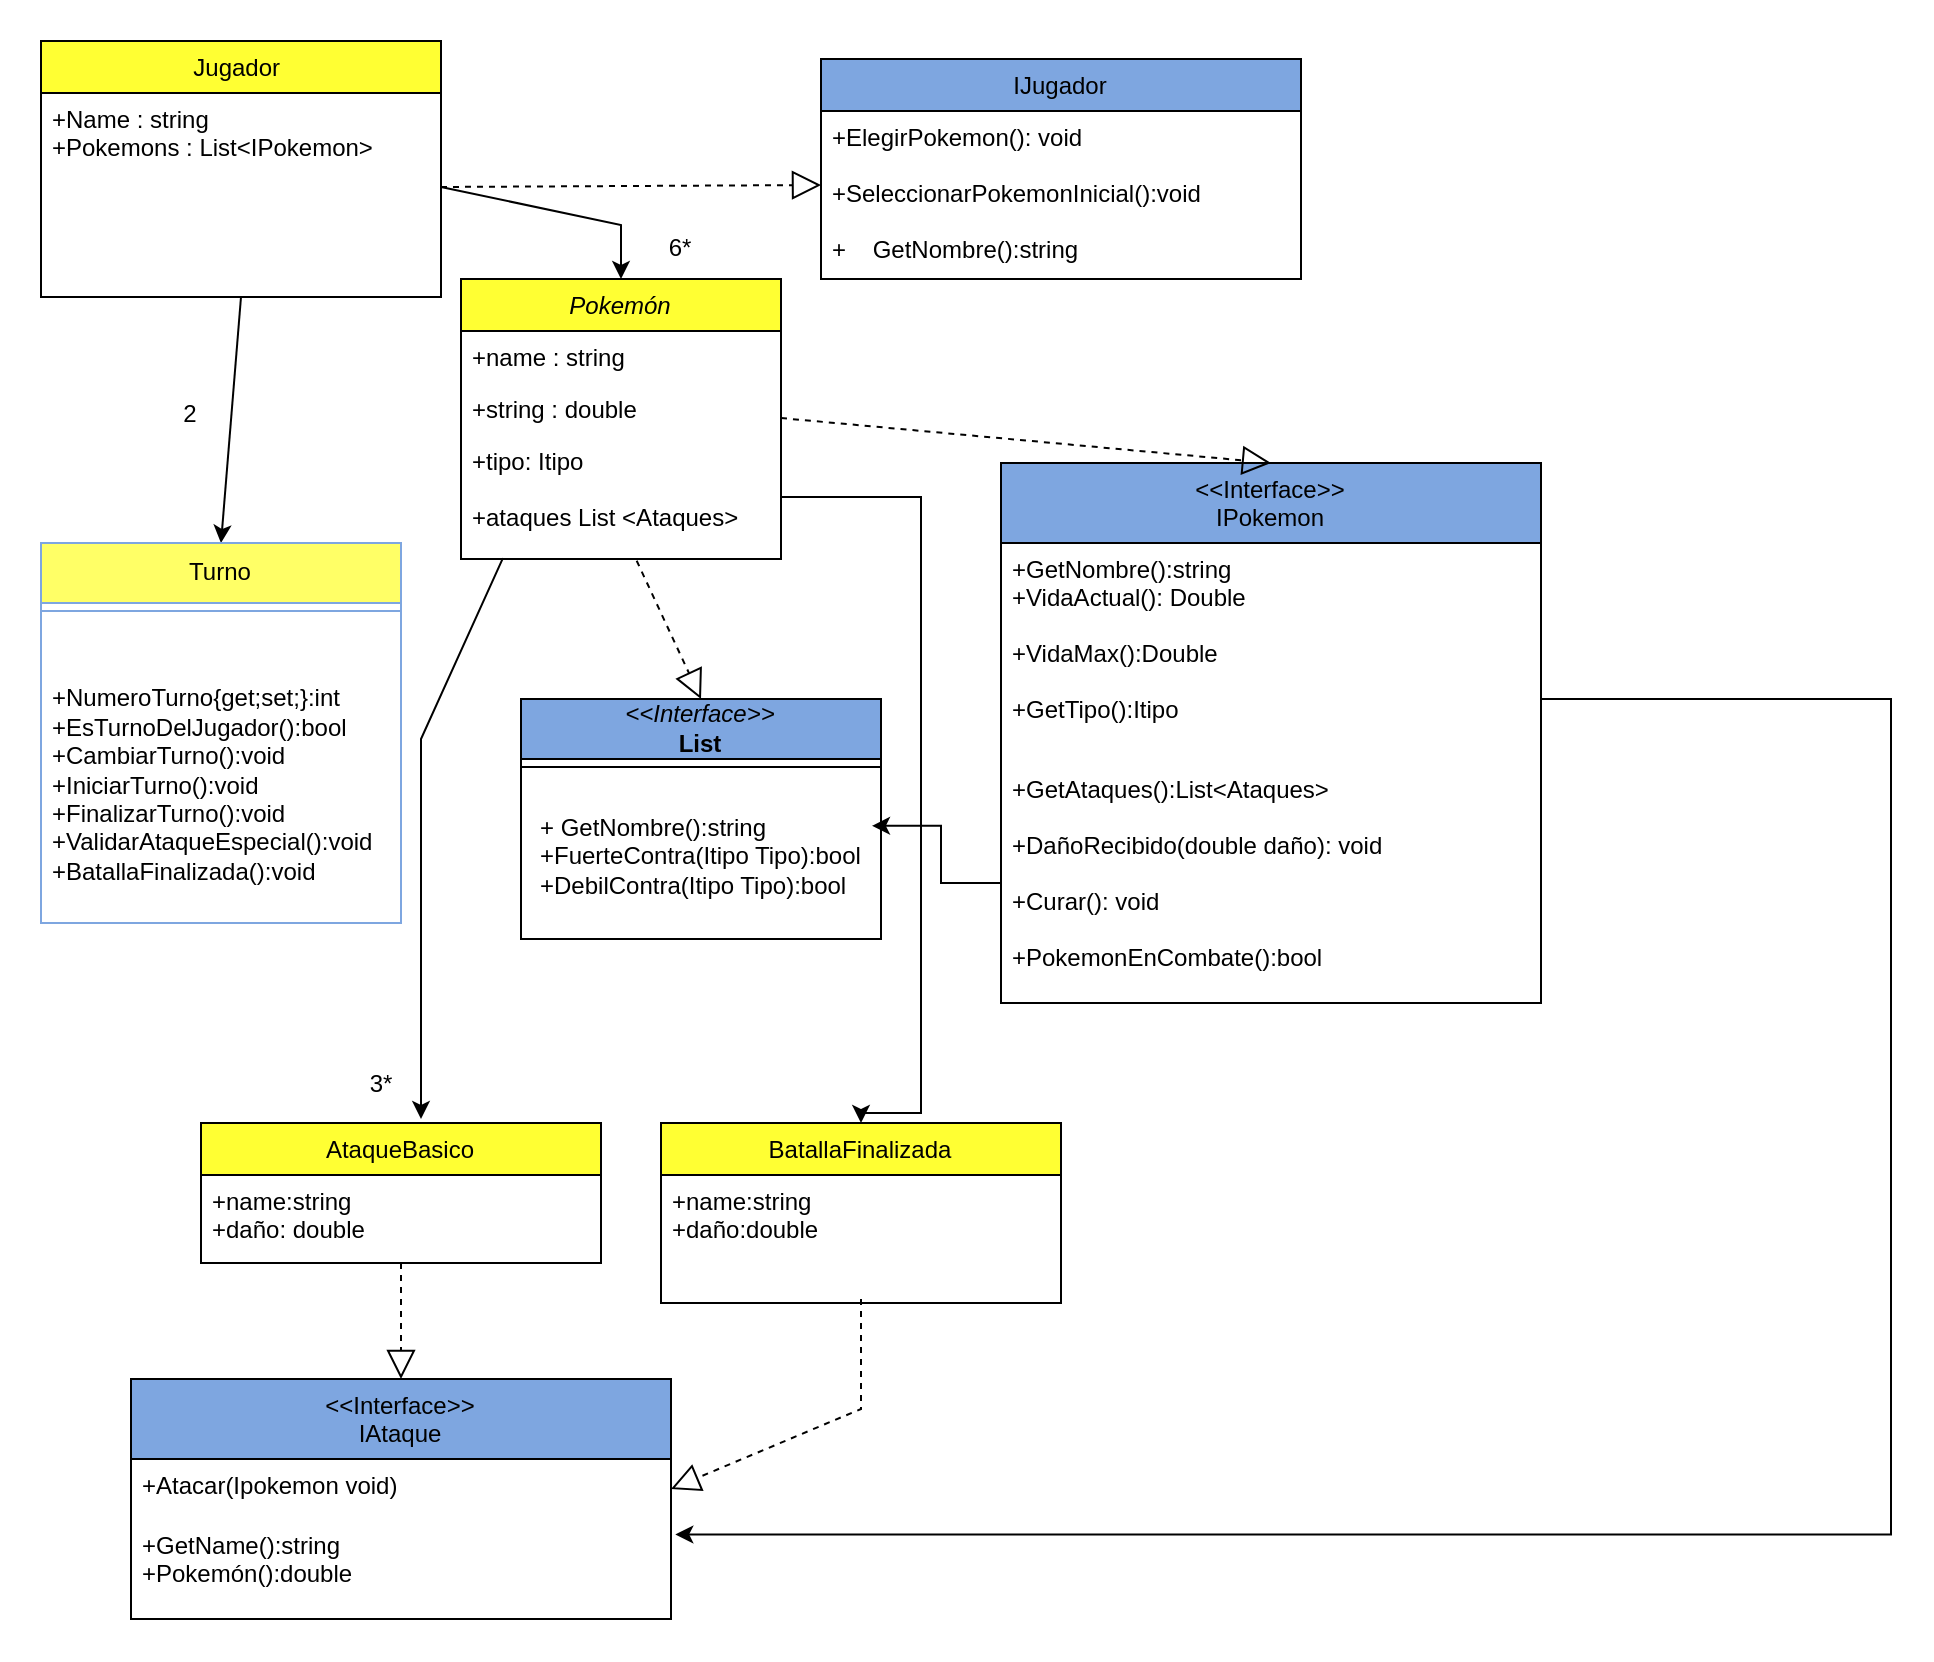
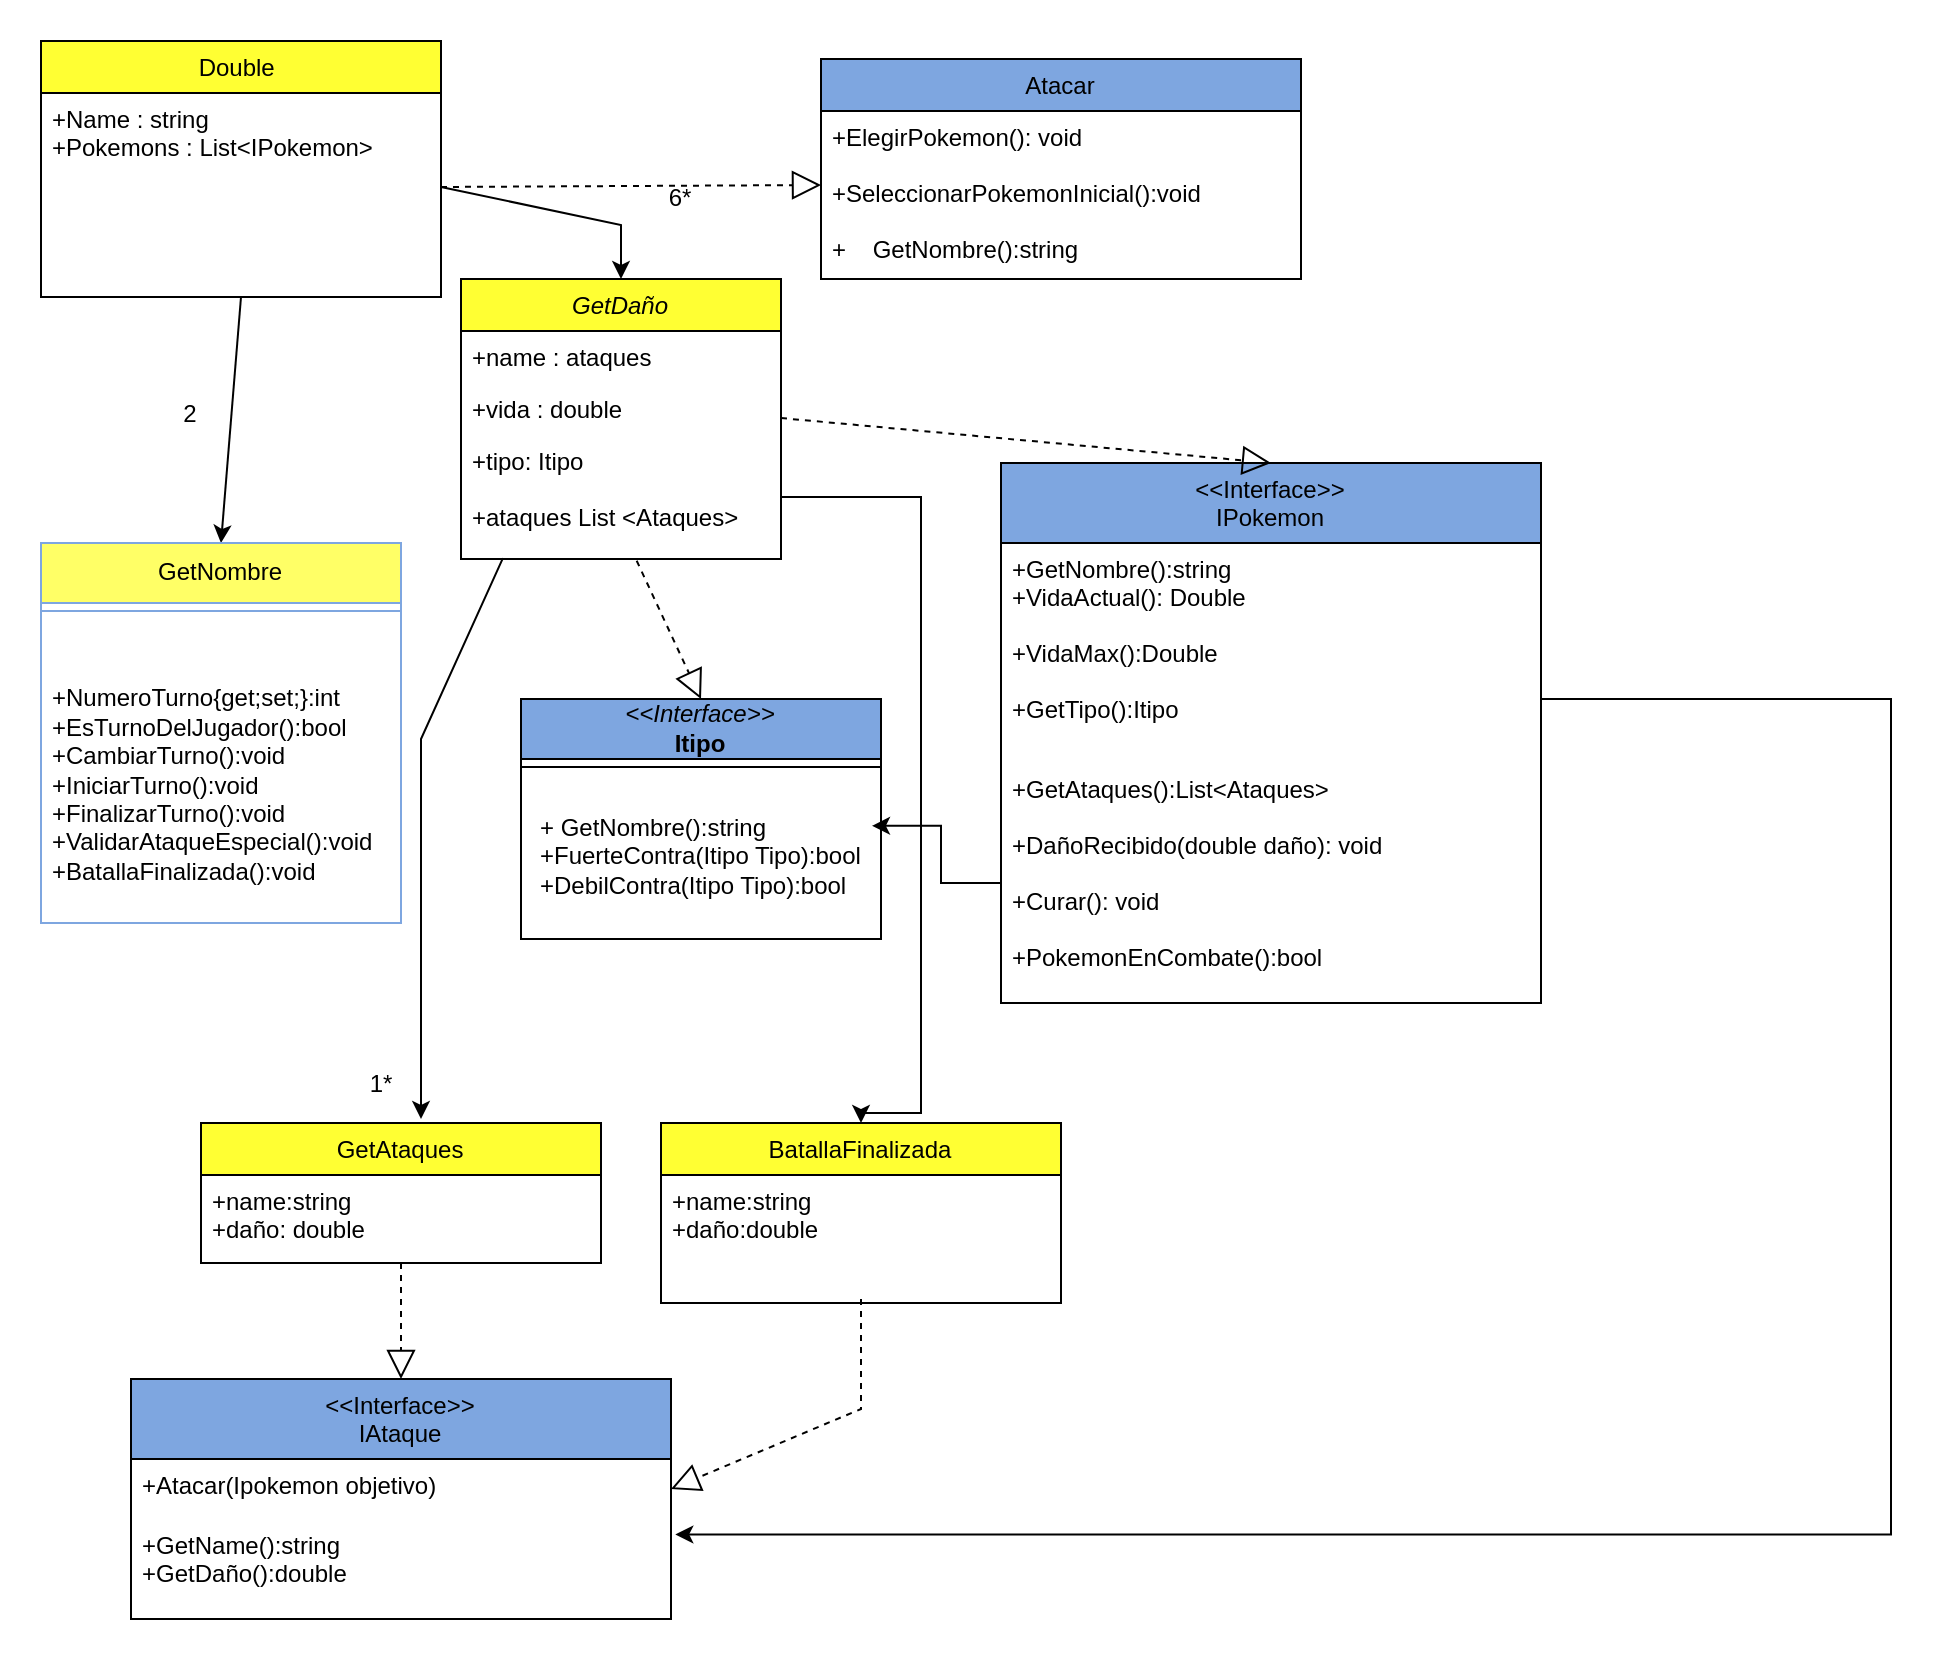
- <mxCell id="8" value="Jugador " style="swimlane;fontStyle=0;align=center;verticalAlign=top;childLayout=stackLayout;horizontal=1;startSize=26;horizontalStack=0;resizeParent=1;resizeLast=0;collapsible=1;marginBottom=0;rounded=0;shadow=0;strokeWidth=1;fillColor=#FFFF33;" parent="1" vertex="1"><mxGeometry x="20" y="20" width="200" height="128" as="geometry"><mxRectangle x="340" y="380" width="170" height="26" as="alternateBounds" /></mxGeometry></mxCell>
+ <mxCell id="8" value="Double " style="swimlane;fontStyle=0;align=center;verticalAlign=top;childLayout=stackLayout;horizontal=1;startSize=26;horizontalStack=0;resizeParent=1;resizeLast=0;collapsible=1;marginBottom=0;rounded=0;shadow=0;strokeWidth=1;fillColor=#FFFF33;" parent="1" vertex="1"><mxGeometry x="20" y="20" width="200" height="128" as="geometry"><mxRectangle x="340" y="380" width="170" height="26" as="alternateBounds" /></mxGeometry></mxCell>
- <mxCell id="6" value="IJugador" style="swimlane;fontStyle=0;align=center;verticalAlign=top;childLayout=stackLayout;horizontal=1;startSize=26;horizontalStack=0;resizeParent=1;resizeLast=0;collapsible=1;marginBottom=0;rounded=0;shadow=0;strokeWidth=1;fillColor=#7EA6E0;" parent="1" vertex="1"><mxGeometry x="410" y="29" width="240" height="110" as="geometry"><mxRectangle x="130" y="380" width="160" height="26" as="alternateBounds" /></mxGeometry></mxCell>
+ <mxCell id="6" value="Atacar" style="swimlane;fontStyle=0;align=center;verticalAlign=top;childLayout=stackLayout;horizontal=1;startSize=26;horizontalStack=0;resizeParent=1;resizeLast=0;collapsible=1;marginBottom=0;rounded=0;shadow=0;strokeWidth=1;fillColor=#7EA6E0;" parent="1" vertex="1"><mxGeometry x="410" y="29" width="240" height="110" as="geometry"><mxRectangle x="130" y="380" width="160" height="26" as="alternateBounds" /></mxGeometry></mxCell>
- <mxCell id="17" value="6*" style="text;html=1;align=center;verticalAlign=middle;whiteSpace=wrap;rounded=0;" parent="1" vertex="1"><mxGeometry x="310" y="109" width="60" height="30" as="geometry" /></mxCell>
+ <mxCell id="17" value="6*" style="text;html=1;align=center;verticalAlign=middle;whiteSpace=wrap;rounded=0;" parent="1" vertex="1"><mxGeometry x="310" y="84" width="60" height="30" as="geometry" /></mxCell>
- <mxCell id="2" value="Pokemón" style="swimlane;fontStyle=2;align=center;verticalAlign=top;childLayout=stackLayout;horizontal=1;startSize=26;horizontalStack=0;resizeParent=1;resizeLast=0;collapsible=1;marginBottom=0;rounded=0;shadow=0;strokeWidth=1;fillColor=#FFFF33;" parent="1" vertex="1"><mxGeometry x="230" y="139" width="160" height="140" as="geometry"><mxRectangle x="230" y="140" width="160" height="26" as="alternateBounds" /></mxGeometry></mxCell>
+ <mxCell id="2" value="GetDaño" style="swimlane;fontStyle=2;align=center;verticalAlign=top;childLayout=stackLayout;horizontal=1;startSize=26;horizontalStack=0;resizeParent=1;resizeLast=0;collapsible=1;marginBottom=0;rounded=0;shadow=0;strokeWidth=1;fillColor=#FFFF33;" parent="1" vertex="1"><mxGeometry x="230" y="139" width="160" height="140" as="geometry"><mxRectangle x="230" y="140" width="160" height="26" as="alternateBounds" /></mxGeometry></mxCell>
- <mxCell id="3" value="+name : string" style="text;align=left;verticalAlign=top;spacingLeft=4;spacingRight=4;overflow=hidden;rotatable=0;points=[[0,0.5],[1,0.5]];portConstraint=eastwest;" parent="2" vertex="1"><mxGeometry y="26" width="160" height="26" as="geometry" /></mxCell>
+ <mxCell id="3" value="+name : ataques" style="text;align=left;verticalAlign=top;spacingLeft=4;spacingRight=4;overflow=hidden;rotatable=0;points=[[0,0.5],[1,0.5]];portConstraint=eastwest;" parent="2" vertex="1"><mxGeometry y="26" width="160" height="26" as="geometry" /></mxCell>
- <mxCell id="4" value="+string : double" style="text;align=left;verticalAlign=top;spacingLeft=4;spacingRight=4;overflow=hidden;rotatable=0;points=[[0,0.5],[1,0.5]];portConstraint=eastwest;rounded=0;shadow=0;html=0;" parent="2" vertex="1"><mxGeometry y="52" width="160" height="26" as="geometry" /></mxCell>
+ <mxCell id="4" value="+vida : double" style="text;align=left;verticalAlign=top;spacingLeft=4;spacingRight=4;overflow=hidden;rotatable=0;points=[[0,0.5],[1,0.5]];portConstraint=eastwest;rounded=0;shadow=0;html=0;" parent="2" vertex="1"><mxGeometry y="52" width="160" height="26" as="geometry" /></mxCell>
- <mxCell id="19" value="Turno" style="swimlane;fontStyle=0;childLayout=stackLayout;horizontal=1;startSize=30;horizontalStack=0;resizeParent=1;resizeParentMax=0;resizeLast=0;collapsible=1;marginBottom=0;whiteSpace=wrap;html=1;strokeColor=#7EA6E0;fillColor=#FFFF66;" parent="1" vertex="1"><mxGeometry x="20" y="271" width="180" height="190" as="geometry" /></mxCell>
+ <mxCell id="19" value="GetNombre" style="swimlane;fontStyle=0;childLayout=stackLayout;horizontal=1;startSize=30;horizontalStack=0;resizeParent=1;resizeParentMax=0;resizeLast=0;collapsible=1;marginBottom=0;whiteSpace=wrap;html=1;strokeColor=#7EA6E0;fillColor=#FFFF66;" parent="1" vertex="1"><mxGeometry x="20" y="271" width="180" height="190" as="geometry" /></mxCell>
- <mxCell id="35" value="&lt;i&gt;&amp;lt;&amp;lt;Interface&amp;gt;&amp;gt;&lt;/i&gt;&lt;br&gt;&lt;b&gt;List&lt;/b&gt;" style="swimlane;fontStyle=0;childLayout=stackLayout;horizontal=1;startSize=30;horizontalStack=0;resizeParent=1;resizeParentMax=0;resizeLast=0;collapsible=1;marginBottom=0;whiteSpace=wrap;html=1;strokeColor=#000000;fillColor=#7EA6E0;" vertex="1" parent="1"><mxGeometry x="260" y="349" width="180" height="120" as="geometry" /></mxCell>
+ <mxCell id="35" value="&lt;i&gt;&amp;lt;&amp;lt;Interface&amp;gt;&amp;gt;&lt;/i&gt;&lt;br&gt;&lt;b&gt;Itipo&lt;/b&gt;" style="swimlane;fontStyle=0;childLayout=stackLayout;horizontal=1;startSize=30;horizontalStack=0;resizeParent=1;resizeParentMax=0;resizeLast=0;collapsible=1;marginBottom=0;whiteSpace=wrap;html=1;strokeColor=#000000;fillColor=#7EA6E0;" vertex="1" parent="1"><mxGeometry x="260" y="349" width="180" height="120" as="geometry" /></mxCell>
- <mxCell id="39" value="3*" style="text;html=1;align=center;verticalAlign=middle;resizable=0;points=[];autosize=1;strokeColor=none;fillColor=none;" vertex="1" parent="1"><mxGeometry x="175" y="527" width="30" height="30" as="geometry" /></mxCell>
+ <mxCell id="39" value="1*" style="text;html=1;align=center;verticalAlign=middle;resizable=0;points=[];autosize=1;strokeColor=none;fillColor=none;" vertex="1" parent="1"><mxGeometry x="175" y="527" width="30" height="30" as="geometry" /></mxCell>
- <mxCell id="25" value="AtaqueBasico" style="swimlane;fontStyle=0;align=center;verticalAlign=top;childLayout=stackLayout;horizontal=1;startSize=26;horizontalStack=0;resizeParent=1;resizeLast=0;collapsible=1;marginBottom=0;rounded=0;shadow=0;strokeWidth=1;fillColor=#FFFF33;" parent="1" vertex="1"><mxGeometry x="100" y="561" width="200" height="70" as="geometry"><mxRectangle x="130" y="380" width="160" height="26" as="alternateBounds" /></mxGeometry></mxCell>
+ <mxCell id="25" value="GetAtaques" style="swimlane;fontStyle=0;align=center;verticalAlign=top;childLayout=stackLayout;horizontal=1;startSize=26;horizontalStack=0;resizeParent=1;resizeLast=0;collapsible=1;marginBottom=0;rounded=0;shadow=0;strokeWidth=1;fillColor=#FFFF33;" parent="1" vertex="1"><mxGeometry x="100" y="561" width="200" height="70" as="geometry"><mxRectangle x="130" y="380" width="160" height="26" as="alternateBounds" /></mxGeometry></mxCell>
- <mxCell id="30" value="+Atacar(Ipokemon void)" style="text;align=left;verticalAlign=top;spacingLeft=4;spacingRight=4;overflow=hidden;rotatable=0;points=[[0,0.5],[1,0.5]];portConstraint=eastwest;rounded=0;shadow=0;html=0;" parent="29" vertex="1"><mxGeometry y="40" width="270" height="30" as="geometry" /></mxCell>
+ <mxCell id="30" value="+Atacar(Ipokemon objetivo)" style="text;align=left;verticalAlign=top;spacingLeft=4;spacingRight=4;overflow=hidden;rotatable=0;points=[[0,0.5],[1,0.5]];portConstraint=eastwest;rounded=0;shadow=0;html=0;" parent="29" vertex="1"><mxGeometry y="40" width="270" height="30" as="geometry" /></mxCell>
- <mxCell id="31" value="+GetName():string&#10;+Pokemón():double" style="text;align=left;verticalAlign=top;spacingLeft=4;spacingRight=4;overflow=hidden;rotatable=0;points=[[0,0.5],[1,0.5]];portConstraint=eastwest;rounded=0;shadow=0;html=0;" parent="29" vertex="1"><mxGeometry y="70" width="270" height="50" as="geometry" /></mxCell>
+ <mxCell id="31" value="+GetName():string&#10;+GetDaño():double" style="text;align=left;verticalAlign=top;spacingLeft=4;spacingRight=4;overflow=hidden;rotatable=0;points=[[0,0.5],[1,0.5]];portConstraint=eastwest;rounded=0;shadow=0;html=0;" parent="29" vertex="1"><mxGeometry y="70" width="270" height="50" as="geometry" /></mxCell>
